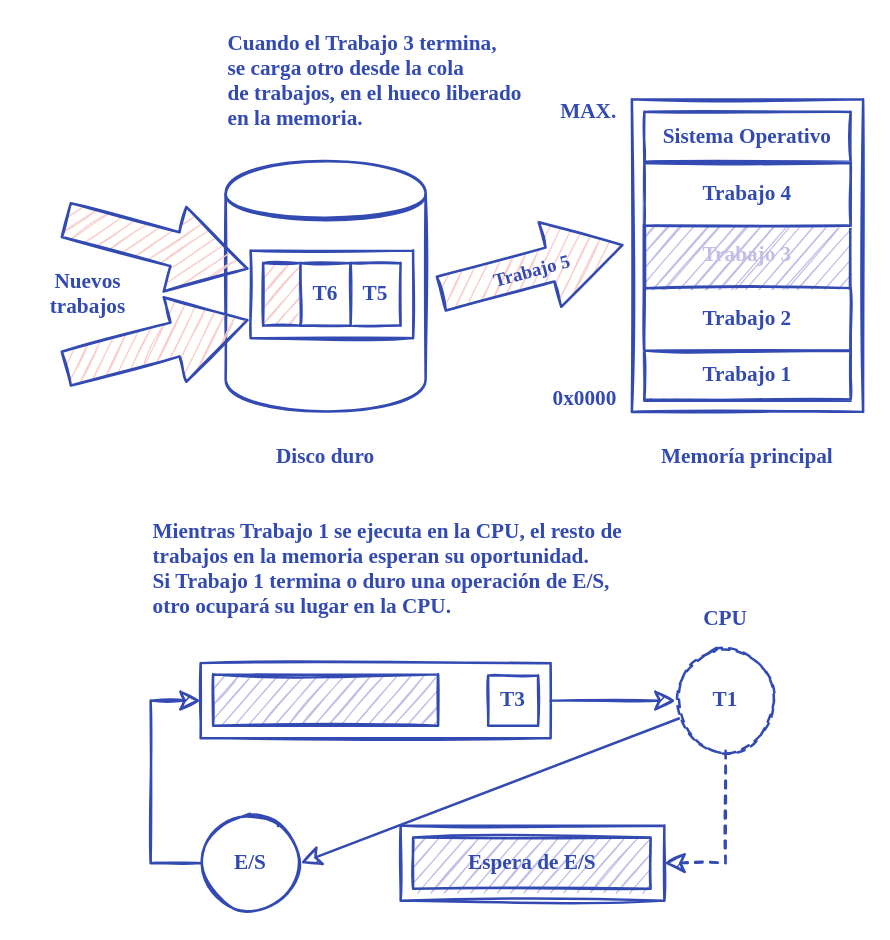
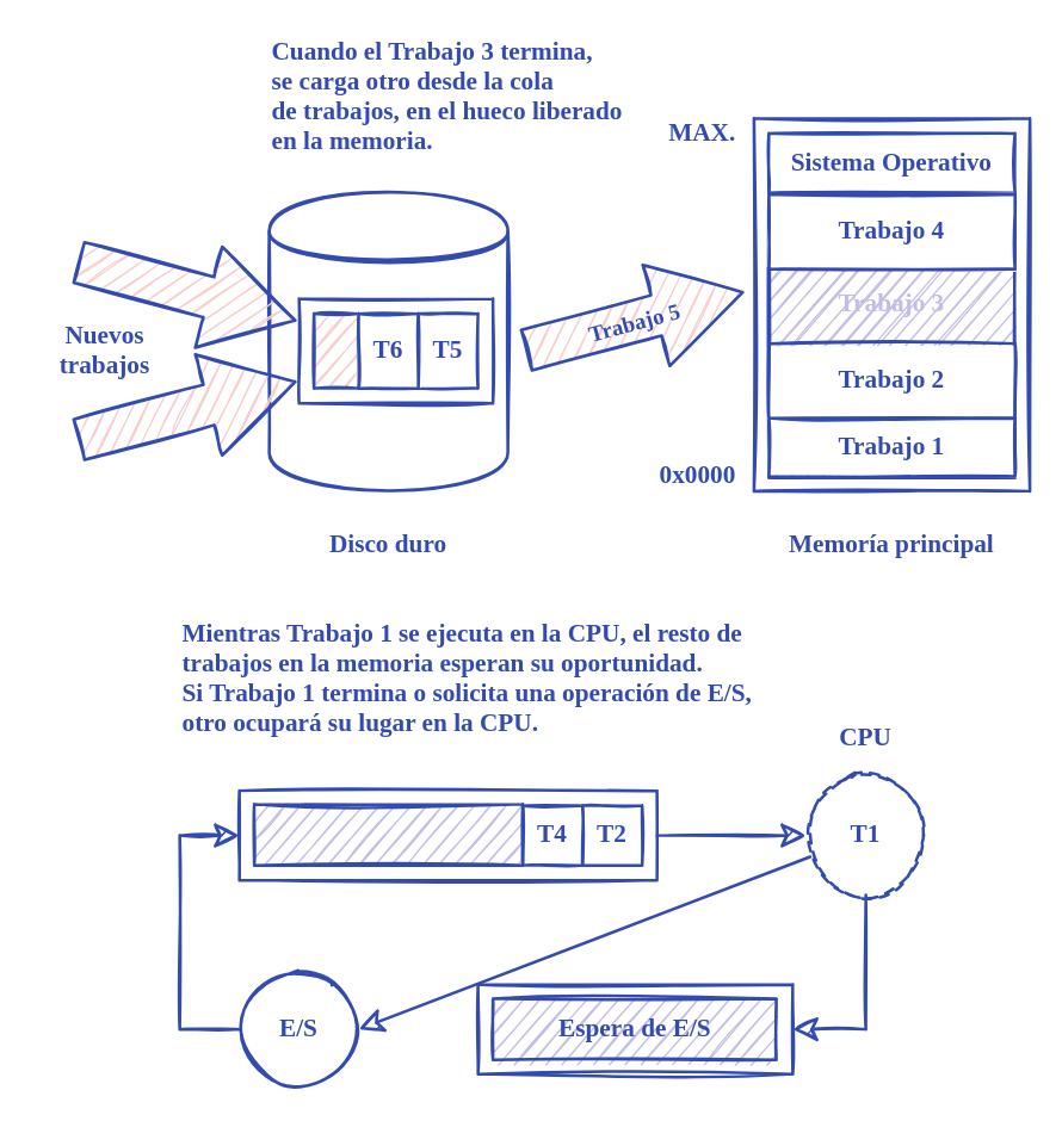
- <mxCell id="32" value="Mientras Trabajo 1 se ejecuta en la CPU, el resto de&#10;trabajos en la memoria esperan su oportunidad.&#10;Si Trabajo 1 termina o duro una operación de E/S,&#10;otro ocupará su lugar en la CPU." style="rounded=0;shadow=0;sketch=1;strokeWidth=2;fillColor=none;fontFamily=Ink Free;fontSize=17;spacing=2;strokeColor=none;fontColor=#324AB2;spacingBottom=5;fontStyle=1;align=left;" vertex="1" parent="1"><mxGeometry x="120" y="410" width="390" height="90" as="geometry" /></mxCell>
+ <mxCell id="32" value="Mientras Trabajo 1 se ejecuta en la CPU, el resto de&#10;trabajos en la memoria esperan su oportunidad.&#10;Si Trabajo 1 termina o solicita una operación de E/S,&#10;otro ocupará su lugar en la CPU." style="rounded=0;shadow=0;sketch=1;strokeWidth=2;fillColor=none;fontFamily=Ink Free;fontSize=17;spacing=2;strokeColor=none;fontColor=#324AB2;spacingBottom=5;fontStyle=1;align=left;" vertex="1" parent="1"><mxGeometry x="120" y="410" width="390" height="90" as="geometry" /></mxCell>
- <mxCell id="28" value="T3" style="rounded=0;shadow=0;sketch=1;strokeWidth=2;fillColor=default;fontFamily=Ink Free;fontSize=17;spacing=20;strokeColor=#324AB2;fontColor=#324AB2;spacingBottom=5;fontStyle=1" vertex="1" parent="1"><mxGeometry x="390" y="540" width="40" height="40" as="geometry" /></mxCell>
+ <mxCell id="28" value="T2" style="rounded=0;shadow=0;sketch=1;strokeWidth=2;fillColor=default;fontFamily=Ink Free;fontSize=17;spacing=20;strokeColor=#324AB2;fontColor=#324AB2;spacingBottom=5;fontStyle=1" vertex="1" parent="1"><mxGeometry x="390" y="540" width="40" height="40" as="geometry" /></mxCell>
+ <mxCell id="29" value="T4" style="rounded=0;shadow=0;sketch=1;strokeWidth=2;fillColor=default;fontFamily=Ink Free;fontSize=17;spacing=20;strokeColor=#324AB2;fontColor=#324AB2;spacingBottom=5;fontStyle=1" vertex="1" parent="1"><mxGeometry x="350" y="540" width="40" height="40" as="geometry" /></mxCell>
- <mxCell id="23" value="" style="endArrow=none;strokeWidth=2;fontFamily=Ink Free;fontSize=17;sketch=1;endSize=12;rounded=0;endFill=0;startSize=12;startArrow=classic;startFill=1;exitX=1;exitY=0.5;exitDx=0;exitDy=0;strokeColor=#324AB2;fontColor=#324AB2;spacingBottom=5;fontStyle=1;entryX=0.5;entryY=1;entryDx=0;entryDy=0;dashed=1;" edge="1" parent="1" source="22" target="24"><mxGeometry width="50" height="50" relative="1" as="geometry"><mxPoint x="121.5" y="710" as="sourcePoint" /><mxPoint x="570" y="690" as="targetPoint" /><Array as="points"><mxPoint x="580" y="690" /></Array></mxGeometry></mxCell>
+ <mxCell id="23" value="" style="endArrow=none;strokeWidth=2;fontFamily=Ink Free;fontSize=17;sketch=1;endSize=12;rounded=0;endFill=0;startSize=12;startArrow=classic;startFill=1;exitX=1;exitY=0.5;exitDx=0;exitDy=0;strokeColor=#324AB2;fontColor=#324AB2;spacingBottom=5;fontStyle=1;entryX=0.5;entryY=1;entryDx=0;entryDy=0;" edge="1" parent="1" source="22" target="24"><mxGeometry width="50" height="50" relative="1" as="geometry"><mxPoint x="121.5" y="710" as="sourcePoint" /><mxPoint x="570" y="690" as="targetPoint" /><Array as="points"><mxPoint x="580" y="690" /></Array></mxGeometry></mxCell>
